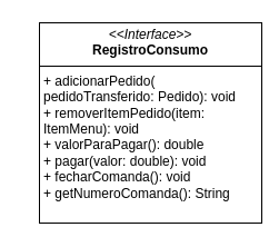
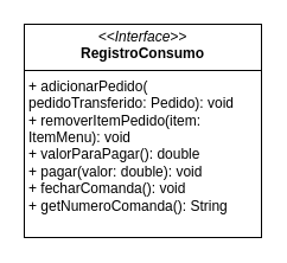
- <mxCell id="2" value="&lt;p style=&quot;margin:0px;margin-top:4px;text-align:center;&quot;&gt;&lt;i&gt;&amp;lt;&amp;lt;Interface&amp;gt;&amp;gt;&lt;/i&gt;&lt;br&gt;&lt;b&gt;RegistroConsumo&lt;/b&gt;&lt;/p&gt;&lt;hr size=&quot;1&quot; style=&quot;border-style:solid;&quot;&gt;&lt;p style=&quot;margin:0px;margin-left:4px;&quot;&gt;+ adicionarPedido( pedidoTransferido: Pedido): void&amp;nbsp;&lt;br&gt;+ removerItemPedido(item: ItemMenu): void&lt;/p&gt;&lt;p style=&quot;margin:0px;margin-left:4px;&quot;&gt;+ valorParaPagar(): double&lt;br&gt;+ pagar(valor: double): void&lt;br&gt;+ fecharComanda(): void&amp;nbsp;&lt;br&gt;+ getNumeroComanda(): String&lt;br&gt;&lt;/p&gt;" style="verticalAlign=top;align=left;overflow=fill;html=1;whiteSpace=wrap;" vertex="1" parent="1"><mxGeometry x="35" y="20" width="200" height="180" as="geometry" /></mxCell>
+ <mxCell id="2" value="&lt;p style=&quot;margin:0px;margin-top:4px;text-align:center;&quot;&gt;&lt;i&gt;&amp;lt;&amp;lt;Interface&amp;gt;&amp;gt;&lt;/i&gt;&lt;br&gt;&lt;b&gt;RegistroConsumo&lt;/b&gt;&lt;/p&gt;&lt;hr size=&quot;1&quot; style=&quot;border-style:solid;&quot;&gt;&lt;p style=&quot;margin:0px;margin-left:4px;&quot;&gt;+ adicionarPedido( pedidoTransferido: Pedido): void&amp;nbsp;&lt;br&gt;+ removerItemPedido(item: ItemMenu): void&lt;/p&gt;&lt;p style=&quot;margin:0px;margin-left:4px;&quot;&gt;+ valorParaPagar(): double&lt;br&gt;+ pagar(valor: double): void&lt;br&gt;+ fecharComanda(): void&amp;nbsp;&lt;br&gt;+ getNumeroComanda(): String&lt;br&gt;&lt;/p&gt;" style="verticalAlign=top;align=left;overflow=fill;html=1;whiteSpace=wrap;" vertex="1" parent="1"><mxGeometry x="20" y="20" width="200" height="180" as="geometry" /></mxCell>
